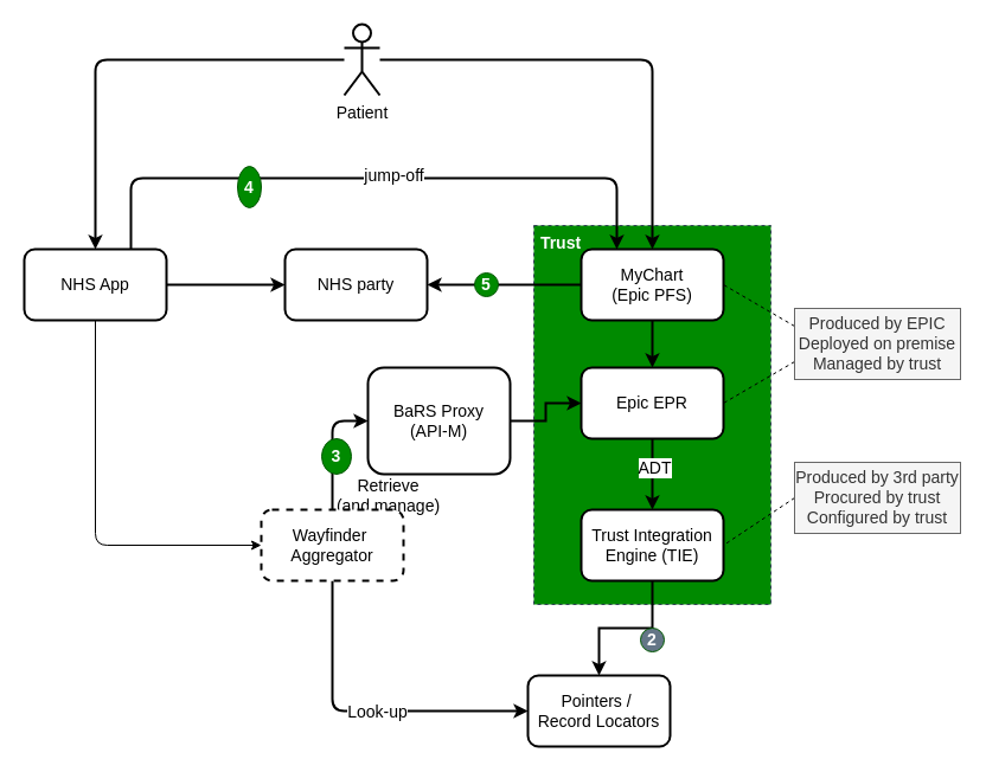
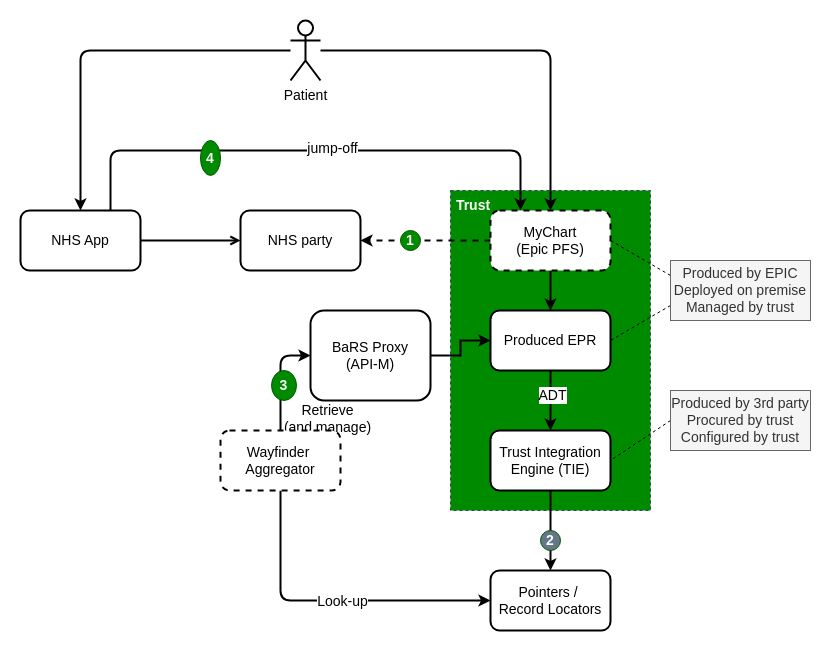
- <mxCell id="19" style="edgeStyle=orthogonalEdgeStyle;rounded=0;orthogonalLoop=1;jettySize=auto;html=1;entryX=0;entryY=0.5;entryDx=0;entryDy=0;strokeWidth=2;fontSize=14;" edge="1" parent="1" source="23" target="24"><mxGeometry relative="1" as="geometry" /></mxCell>
+ <mxCell id="19" style="edgeStyle=orthogonalEdgeStyle;rounded=0;orthogonalLoop=1;jettySize=auto;html=1;entryX=0;entryY=0.5;entryDx=0;entryDy=0;strokeWidth=2;fontSize=14;endArrow=open;" edge="1" parent="1" source="23" target="24"><mxGeometry relative="1" as="geometry" /></mxCell>
- <mxCell id="31" value="5" style="ellipse;whiteSpace=wrap;html=1;aspect=fixed;fillColor=#008a00;strokeColor=#005700;fontSize=14;fontColor=#ffffff;fontStyle=1" vertex="1" parent="1"><mxGeometry x="400" y="230" width="20" height="20" as="geometry" /></mxCell>
+ <mxCell id="31" value="1" style="ellipse;whiteSpace=wrap;html=1;aspect=fixed;fillColor=#008a00;strokeColor=#005700;fontSize=14;fontColor=#ffffff;fontStyle=1" vertex="1" parent="1"><mxGeometry x="400" y="230" width="20" height="20" as="geometry" /></mxCell>
- <mxCell id="29" style="edgeStyle=orthogonalEdgeStyle;rounded=0;orthogonalLoop=1;jettySize=auto;html=1;entryX=1;entryY=0.5;entryDx=0;entryDy=0;strokeWidth=2;fontSize=14;" edge="1" parent="1" source="30" target="24"><mxGeometry relative="1" as="geometry" /></mxCell>
+ <mxCell id="29" style="edgeStyle=orthogonalEdgeStyle;rounded=0;orthogonalLoop=1;jettySize=auto;html=1;entryX=1;entryY=0.5;entryDx=0;entryDy=0;strokeWidth=2;fontSize=14;dashed=1;" edge="1" parent="1" source="30" target="24"><mxGeometry relative="1" as="geometry" /></mxCell>
- <mxCell id="30" value="MyChart&lt;div&gt;(Epic PFS)&lt;/div&gt;" style="rounded=1;whiteSpace=wrap;html=1;strokeWidth=2;fontSize=14;" vertex="1" parent="1"><mxGeometry x="490" y="210" width="120" height="60" as="geometry" /></mxCell>
+ <mxCell id="30" value="MyChart&lt;div&gt;(Epic PFS)&lt;/div&gt;" style="rounded=1;whiteSpace=wrap;html=1;strokeWidth=2;fontSize=14;dashed=1;" vertex="1" parent="1"><mxGeometry x="490" y="210" width="120" height="60" as="geometry" /></mxCell>
- <mxCell id="5" value="Epic EPR" style="rounded=1;whiteSpace=wrap;html=1;strokeWidth=2;fontSize=14;" vertex="1" parent="1"><mxGeometry x="490" y="310" width="120" height="60" as="geometry" /></mxCell>
+ <mxCell id="5" value="Produced EPR" style="rounded=1;whiteSpace=wrap;html=1;strokeWidth=2;fontSize=14;" vertex="1" parent="1"><mxGeometry x="490" y="310" width="120" height="60" as="geometry" /></mxCell>
- <mxCell id="20" style="edgeStyle=orthogonalEdgeStyle;rounded=1;orthogonalLoop=1;jettySize=auto;html=1;entryX=0;entryY=0.5;entryDx=0;entryDy=0;exitX=0.5;exitY=1;exitDx=0;exitDy=0;curved=0;fontSize=14;" edge="1" parent="1" source="23" target="18"><mxGeometry relative="1" as="geometry" /></mxCell>
- <mxCell id="13" value="Pointers /&amp;nbsp;&lt;div&gt;Record Locators&lt;/div&gt;" style="rounded=1;whiteSpace=wrap;html=1;strokeWidth=2;fontSize=14;" vertex="1" parent="1"><mxGeometry x="445" y="570" width="120" height="60" as="geometry" /></mxCell>
+ <mxCell id="13" value="Pointers /&amp;nbsp;&lt;div&gt;Record Locators&lt;/div&gt;" style="rounded=1;whiteSpace=wrap;html=1;strokeWidth=2;fontSize=14;" vertex="1" parent="1"><mxGeometry x="490" y="570" width="120" height="60" as="geometry" /></mxCell>
